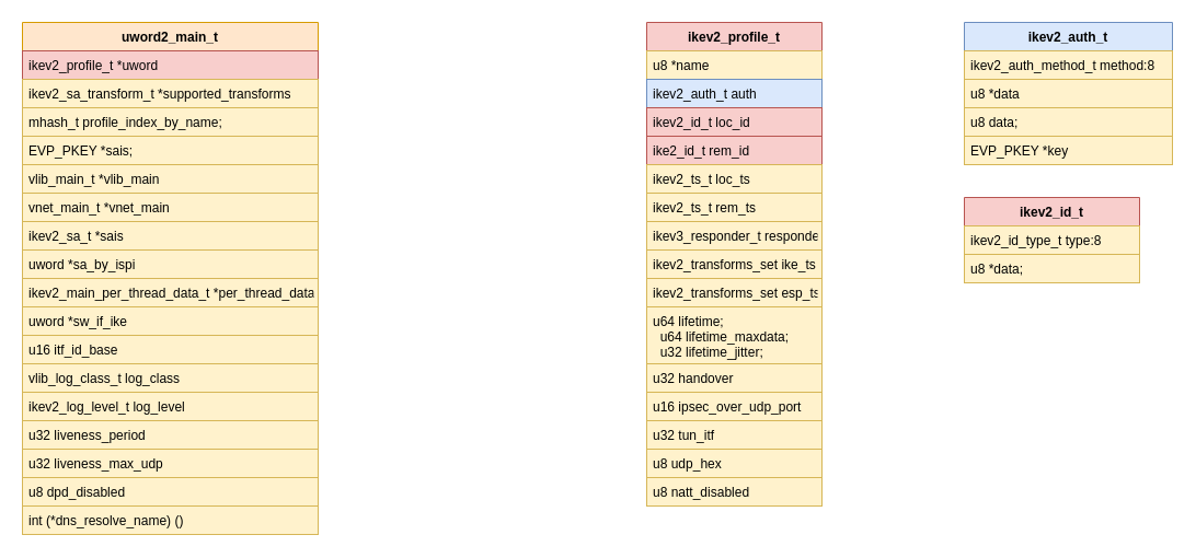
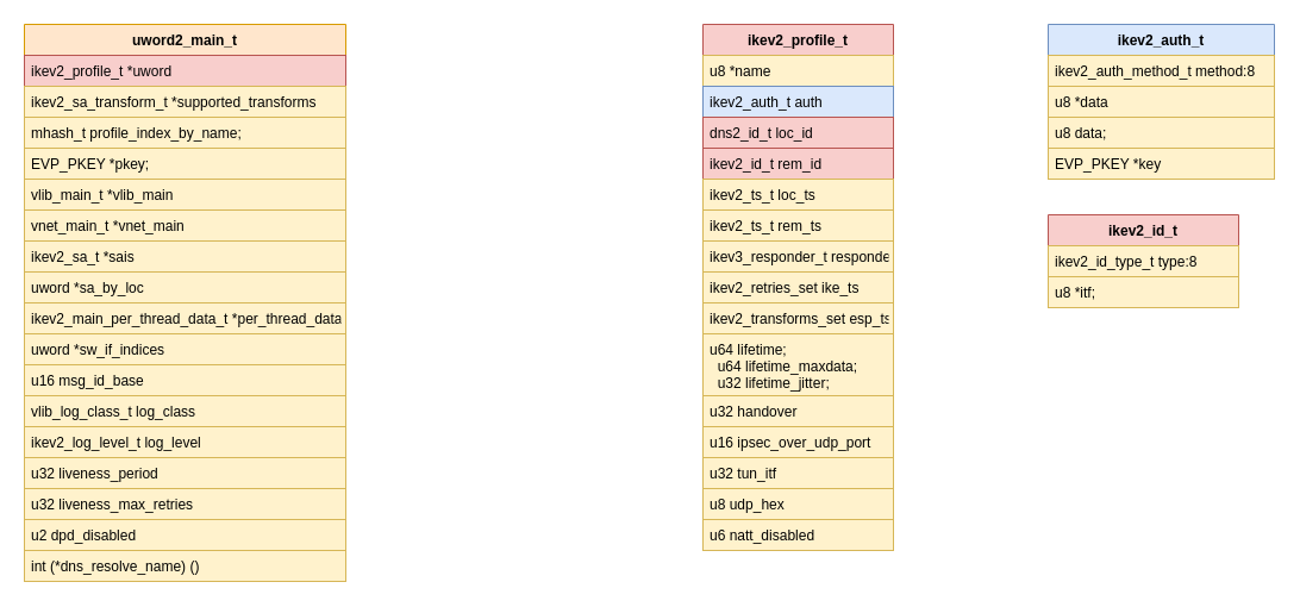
- <mxCell id="23" value="ikev2_id_t loc_id" style="text;fillColor=#f8cecc;align=left;verticalAlign=top;spacingLeft=4;spacingRight=4;overflow=hidden;rotatable=0;points=[[0,0.5],[1,0.5]];portConstraint=eastwest;strokeColor=#b85450;" vertex="1" parent="20"><mxGeometry y="78" width="160" height="26" as="geometry" /></mxCell>
+ <mxCell id="23" value="dns2_id_t loc_id" style="text;fillColor=#f8cecc;align=left;verticalAlign=top;spacingLeft=4;spacingRight=4;overflow=hidden;rotatable=0;points=[[0,0.5],[1,0.5]];portConstraint=eastwest;strokeColor=#b85450;" vertex="1" parent="20"><mxGeometry y="78" width="160" height="26" as="geometry" /></mxCell>
- <mxCell id="6" value="EVP_PKEY *sais;" style="text;fillColor=#fff2cc;align=left;verticalAlign=top;spacingLeft=4;spacingRight=4;overflow=hidden;rotatable=0;points=[[0,0.5],[1,0.5]];portConstraint=eastwest;strokeColor=#d6b656;" vertex="1" parent="2"><mxGeometry y="104" width="270" height="26" as="geometry" /></mxCell>
+ <mxCell id="6" value="EVP_PKEY *pkey;" style="text;fillColor=#fff2cc;align=left;verticalAlign=top;spacingLeft=4;spacingRight=4;overflow=hidden;rotatable=0;points=[[0,0.5],[1,0.5]];portConstraint=eastwest;strokeColor=#d6b656;" vertex="1" parent="2"><mxGeometry y="104" width="270" height="26" as="geometry" /></mxCell>
- <mxCell id="24" value="ike2_id_t rem_id" style="text;fillColor=#f8cecc;align=left;verticalAlign=top;spacingLeft=4;spacingRight=4;overflow=hidden;rotatable=0;points=[[0,0.5],[1,0.5]];portConstraint=eastwest;strokeColor=#b85450;" vertex="1" parent="20"><mxGeometry y="104" width="160" height="26" as="geometry" /></mxCell>
+ <mxCell id="24" value="ikev2_id_t rem_id" style="text;fillColor=#f8cecc;align=left;verticalAlign=top;spacingLeft=4;spacingRight=4;overflow=hidden;rotatable=0;points=[[0,0.5],[1,0.5]];portConstraint=eastwest;strokeColor=#b85450;" vertex="1" parent="20"><mxGeometry y="104" width="160" height="26" as="geometry" /></mxCell>
- <mxCell id="10" value="uword *sa_by_ispi" style="text;fillColor=#fff2cc;align=left;verticalAlign=top;spacingLeft=4;spacingRight=4;overflow=hidden;rotatable=0;points=[[0,0.5],[1,0.5]];portConstraint=eastwest;strokeColor=#d6b656;" vertex="1" parent="2"><mxGeometry y="208" width="270" height="26" as="geometry" /></mxCell>
+ <mxCell id="10" value="uword *sa_by_loc" style="text;fillColor=#fff2cc;align=left;verticalAlign=top;spacingLeft=4;spacingRight=4;overflow=hidden;rotatable=0;points=[[0,0.5],[1,0.5]];portConstraint=eastwest;strokeColor=#d6b656;" vertex="1" parent="2"><mxGeometry y="208" width="270" height="26" as="geometry" /></mxCell>
- <mxCell id="28" value="ikev2_transforms_set ike_ts" style="text;fillColor=#fff2cc;align=left;verticalAlign=top;spacingLeft=4;spacingRight=4;overflow=hidden;rotatable=0;points=[[0,0.5],[1,0.5]];portConstraint=eastwest;strokeColor=#d6b656;" vertex="1" parent="20"><mxGeometry y="208" width="160" height="26" as="geometry" /></mxCell>
+ <mxCell id="28" value="ikev2_retries_set ike_ts" style="text;fillColor=#fff2cc;align=left;verticalAlign=top;spacingLeft=4;spacingRight=4;overflow=hidden;rotatable=0;points=[[0,0.5],[1,0.5]];portConstraint=eastwest;strokeColor=#d6b656;" vertex="1" parent="20"><mxGeometry y="208" width="160" height="26" as="geometry" /></mxCell>
- <mxCell id="43" value="u8 *data;" style="text;strokeColor=#d6b656;fillColor=#fff2cc;align=left;verticalAlign=top;spacingLeft=4;spacingRight=4;overflow=hidden;rotatable=0;points=[[0,0.5],[1,0.5]];portConstraint=eastwest;" vertex="1" parent="41"><mxGeometry y="52" width="160" height="26" as="geometry" /></mxCell>
+ <mxCell id="43" value="u8 *itf;" style="text;strokeColor=#d6b656;fillColor=#fff2cc;align=left;verticalAlign=top;spacingLeft=4;spacingRight=4;overflow=hidden;rotatable=0;points=[[0,0.5],[1,0.5]];portConstraint=eastwest;" vertex="1" parent="41"><mxGeometry y="52" width="160" height="26" as="geometry" /></mxCell>
- <mxCell id="12" value="uword *sw_if_ike" style="text;fillColor=#fff2cc;align=left;verticalAlign=top;spacingLeft=4;spacingRight=4;overflow=hidden;rotatable=0;points=[[0,0.5],[1,0.5]];portConstraint=eastwest;strokeColor=#d6b656;" vertex="1" parent="2"><mxGeometry y="260" width="270" height="26" as="geometry" /></mxCell>
+ <mxCell id="12" value="uword *sw_if_indices" style="text;fillColor=#fff2cc;align=left;verticalAlign=top;spacingLeft=4;spacingRight=4;overflow=hidden;rotatable=0;points=[[0,0.5],[1,0.5]];portConstraint=eastwest;strokeColor=#d6b656;" vertex="1" parent="2"><mxGeometry y="260" width="270" height="26" as="geometry" /></mxCell>
- <mxCell id="13" value="u16 itf_id_base" style="text;fillColor=#fff2cc;align=left;verticalAlign=top;spacingLeft=4;spacingRight=4;overflow=hidden;rotatable=0;points=[[0,0.5],[1,0.5]];portConstraint=eastwest;strokeColor=#d6b656;" vertex="1" parent="2"><mxGeometry y="286" width="270" height="26" as="geometry" /></mxCell>
+ <mxCell id="13" value="u16 msg_id_base" style="text;fillColor=#fff2cc;align=left;verticalAlign=top;spacingLeft=4;spacingRight=4;overflow=hidden;rotatable=0;points=[[0,0.5],[1,0.5]];portConstraint=eastwest;strokeColor=#d6b656;" vertex="1" parent="2"><mxGeometry y="286" width="270" height="26" as="geometry" /></mxCell>
- <mxCell id="17" value="u32 liveness_max_udp" style="text;fillColor=#fff2cc;align=left;verticalAlign=top;spacingLeft=4;spacingRight=4;overflow=hidden;rotatable=0;points=[[0,0.5],[1,0.5]];portConstraint=eastwest;strokeColor=#d6b656;" vertex="1" parent="2"><mxGeometry y="390" width="270" height="26" as="geometry" /></mxCell>
+ <mxCell id="17" value="u32 liveness_max_retries" style="text;fillColor=#fff2cc;align=left;verticalAlign=top;spacingLeft=4;spacingRight=4;overflow=hidden;rotatable=0;points=[[0,0.5],[1,0.5]];portConstraint=eastwest;strokeColor=#d6b656;" vertex="1" parent="2"><mxGeometry y="390" width="270" height="26" as="geometry" /></mxCell>
- <mxCell id="18" value="u8 dpd_disabled" style="text;fillColor=#fff2cc;align=left;verticalAlign=top;spacingLeft=4;spacingRight=4;overflow=hidden;rotatable=0;points=[[0,0.5],[1,0.5]];portConstraint=eastwest;strokeColor=#d6b656;" vertex="1" parent="2"><mxGeometry y="416" width="270" height="26" as="geometry" /></mxCell>
+ <mxCell id="18" value="u2 dpd_disabled" style="text;fillColor=#fff2cc;align=left;verticalAlign=top;spacingLeft=4;spacingRight=4;overflow=hidden;rotatable=0;points=[[0,0.5],[1,0.5]];portConstraint=eastwest;strokeColor=#d6b656;" vertex="1" parent="2"><mxGeometry y="416" width="270" height="26" as="geometry" /></mxCell>
- <mxCell id="35" value="u8 natt_disabled" style="text;fillColor=#fff2cc;align=left;verticalAlign=top;spacingLeft=4;spacingRight=4;overflow=hidden;rotatable=0;points=[[0,0.5],[1,0.5]];portConstraint=eastwest;strokeColor=#d6b656;" vertex="1" parent="20"><mxGeometry y="416" width="160" height="26" as="geometry" /></mxCell>
+ <mxCell id="35" value="u6 natt_disabled" style="text;fillColor=#fff2cc;align=left;verticalAlign=top;spacingLeft=4;spacingRight=4;overflow=hidden;rotatable=0;points=[[0,0.5],[1,0.5]];portConstraint=eastwest;strokeColor=#d6b656;" vertex="1" parent="20"><mxGeometry y="416" width="160" height="26" as="geometry" /></mxCell>
